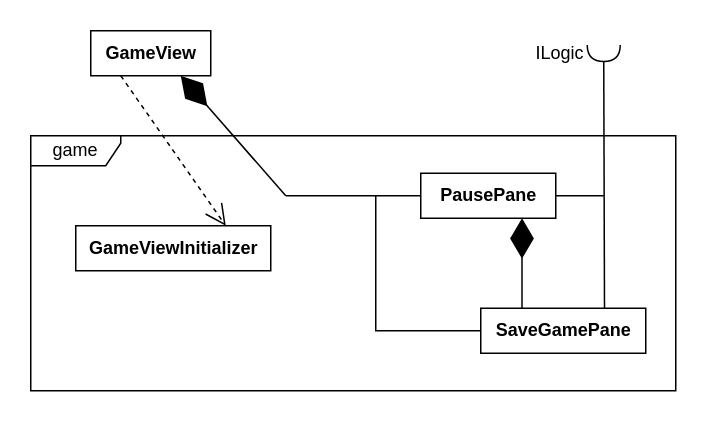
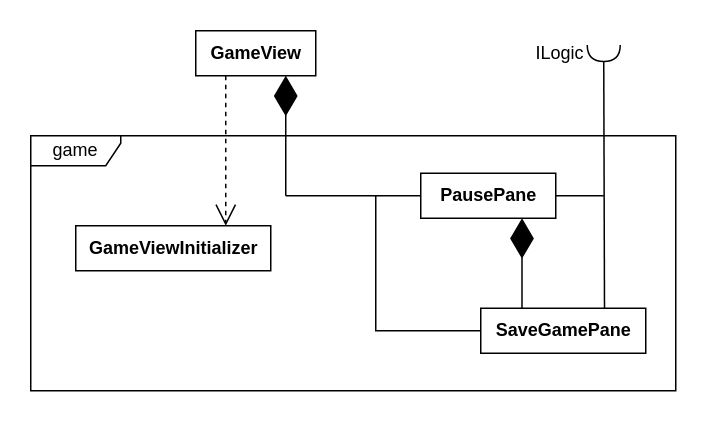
- <mxCell id="2" value="&lt;b&gt;GameView&lt;/b&gt;" style="html=1;" vertex="1" parent="1"><mxGeometry x="60" y="20" width="80" height="30" as="geometry" /></mxCell>
+ <mxCell id="2" value="&lt;b&gt;GameView&lt;/b&gt;" style="html=1;" vertex="1" parent="1"><mxGeometry x="130" y="20" width="80" height="30" as="geometry" /></mxCell>
